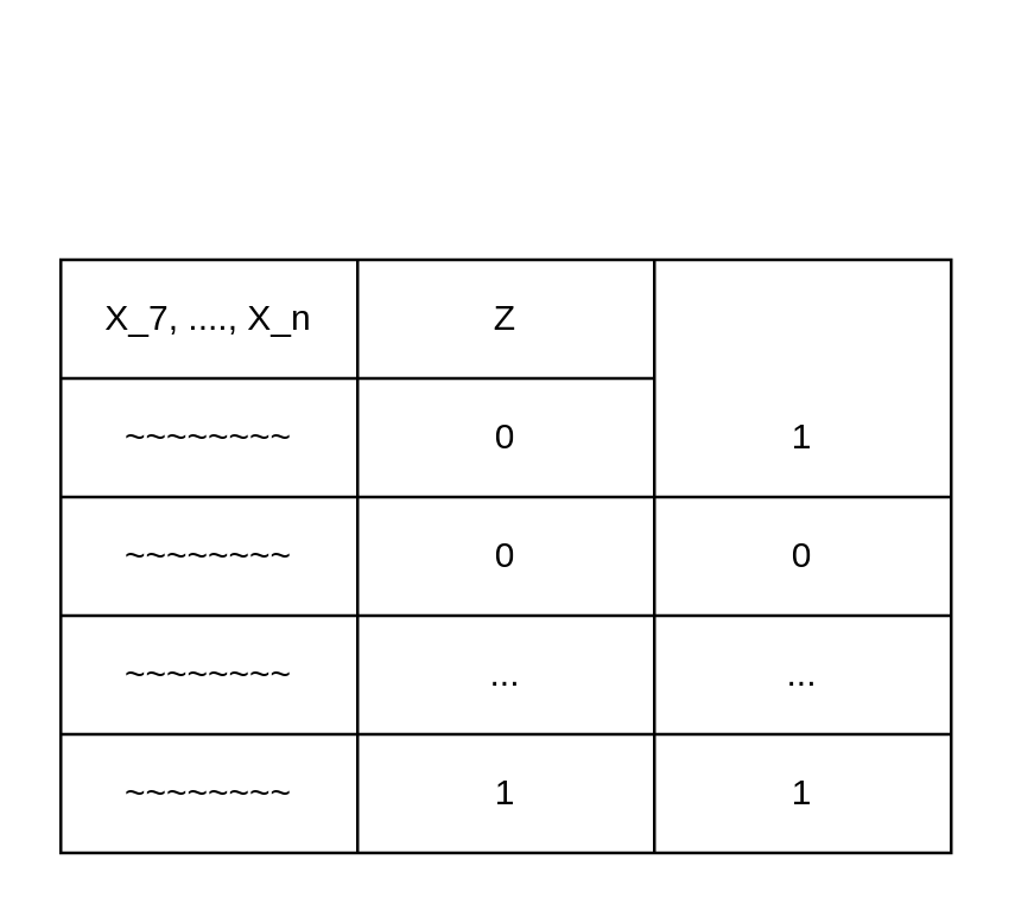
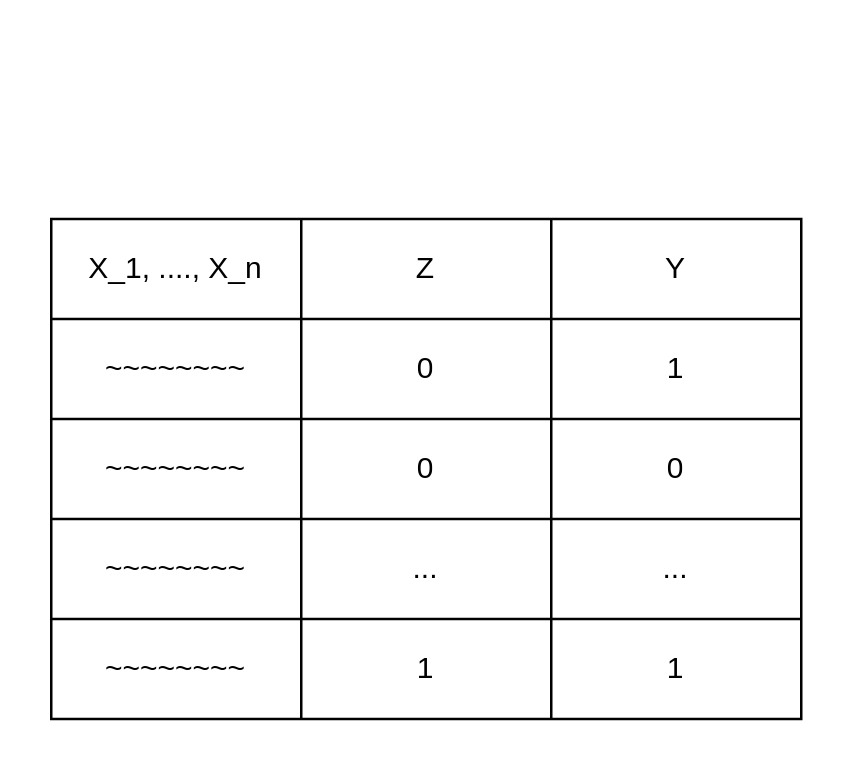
- <mxCell id="5" value="X_7, ...., X_n" style="shape=partialRectangle;html=1;whiteSpace=wrap;connectable=0;overflow=hidden;fillColor=none;top=0;left=0;bottom=0;right=0;" parent="4" vertex="1"><mxGeometry width="100" height="40" as="geometry" /></mxCell>
+ <mxCell id="5" value="X_1, ...., X_n" style="shape=partialRectangle;html=1;whiteSpace=wrap;connectable=0;overflow=hidden;fillColor=none;top=0;left=0;bottom=0;right=0;" parent="4" vertex="1"><mxGeometry width="100" height="40" as="geometry" /></mxCell>
+ <mxCell id="7" value="Y" style="shape=partialRectangle;html=1;whiteSpace=wrap;connectable=0;overflow=hidden;fillColor=none;top=0;left=0;bottom=0;right=0;" parent="4" vertex="1"><mxGeometry x="200" width="100" height="40" as="geometry" /></mxCell>
